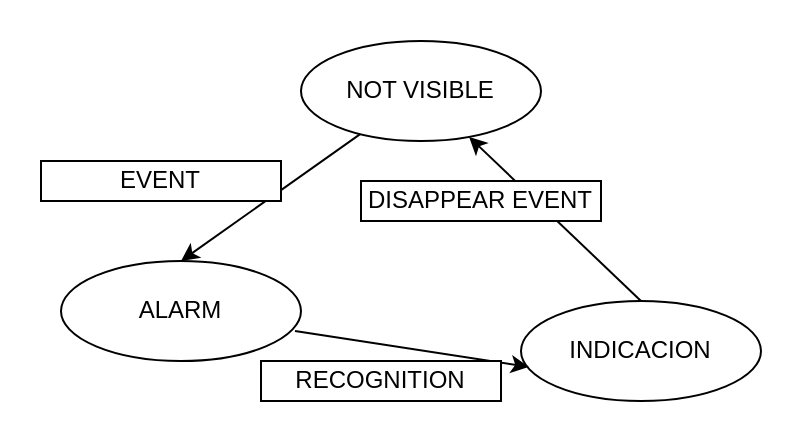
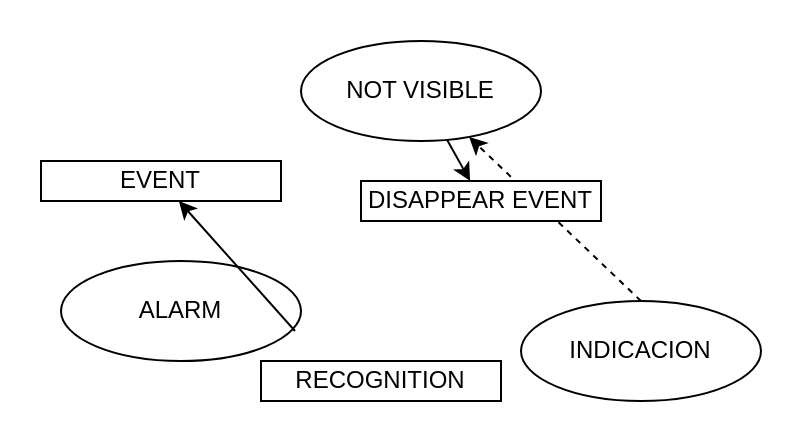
- <mxCell id="5" value="" style="endArrow=classic;html=1;entryX=0.5;entryY=0;entryDx=0;entryDy=0;" edge="1" parent="1" source="2" target="3"><mxGeometry width="50" height="50" relative="1" as="geometry"><mxPoint x="30" y="270" as="sourcePoint" /><mxPoint x="80" y="220" as="targetPoint" /></mxGeometry></mxCell>
+ <mxCell id="5" value="" style="endArrow=classic;html=1;" edge="1" parent="1" source="2" target="10"><mxGeometry width="50" height="50" relative="1" as="geometry"><mxPoint x="30" y="270" as="sourcePoint" /><mxPoint x="80" y="220" as="targetPoint" /></mxGeometry></mxCell>
- <mxCell id="9" value="" style="endArrow=classic;html=1;exitX=0.5;exitY=0;exitDx=0;exitDy=0;" edge="1" parent="1" source="4" target="2"><mxGeometry width="50" height="50" relative="1" as="geometry"><mxPoint x="20" y="280" as="sourcePoint" /><mxPoint x="70" y="230" as="targetPoint" /></mxGeometry></mxCell>
+ <mxCell id="9" value="" style="endArrow=classic;html=1;exitX=0.5;exitY=0;exitDx=0;exitDy=0;dashed=1;" edge="1" parent="1" source="4" target="2"><mxGeometry width="50" height="50" relative="1" as="geometry"><mxPoint x="20" y="280" as="sourcePoint" /><mxPoint x="70" y="230" as="targetPoint" /></mxGeometry></mxCell>
- <mxCell id="7" value="" style="endArrow=classic;html=1;entryX=0.033;entryY=0.66;entryDx=0;entryDy=0;entryPerimeter=0;exitX=0.975;exitY=0.7;exitDx=0;exitDy=0;exitPerimeter=0;" edge="1" parent="1" source="3" target="4"><mxGeometry width="50" height="50" relative="1" as="geometry"><mxPoint x="20" y="270" as="sourcePoint" /><mxPoint x="70" y="220" as="targetPoint" /></mxGeometry></mxCell>
+ <mxCell id="7" value="" style="endArrow=classic;html=1;exitX=0.975;exitY=0.7;exitDx=0;exitDy=0;exitPerimeter=0;" edge="1" parent="1" source="3" target="6"><mxGeometry width="50" height="50" relative="1" as="geometry"><mxPoint x="20" y="270" as="sourcePoint" /><mxPoint x="70" y="220" as="targetPoint" /></mxGeometry></mxCell>
